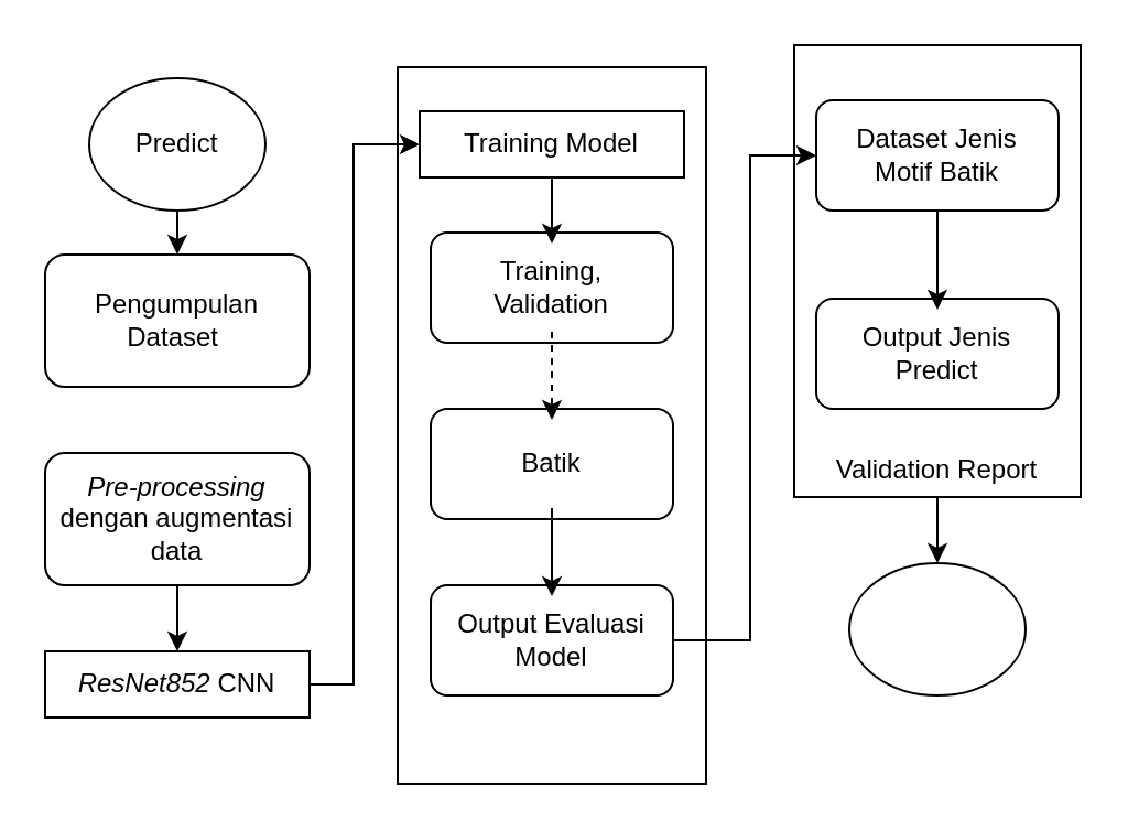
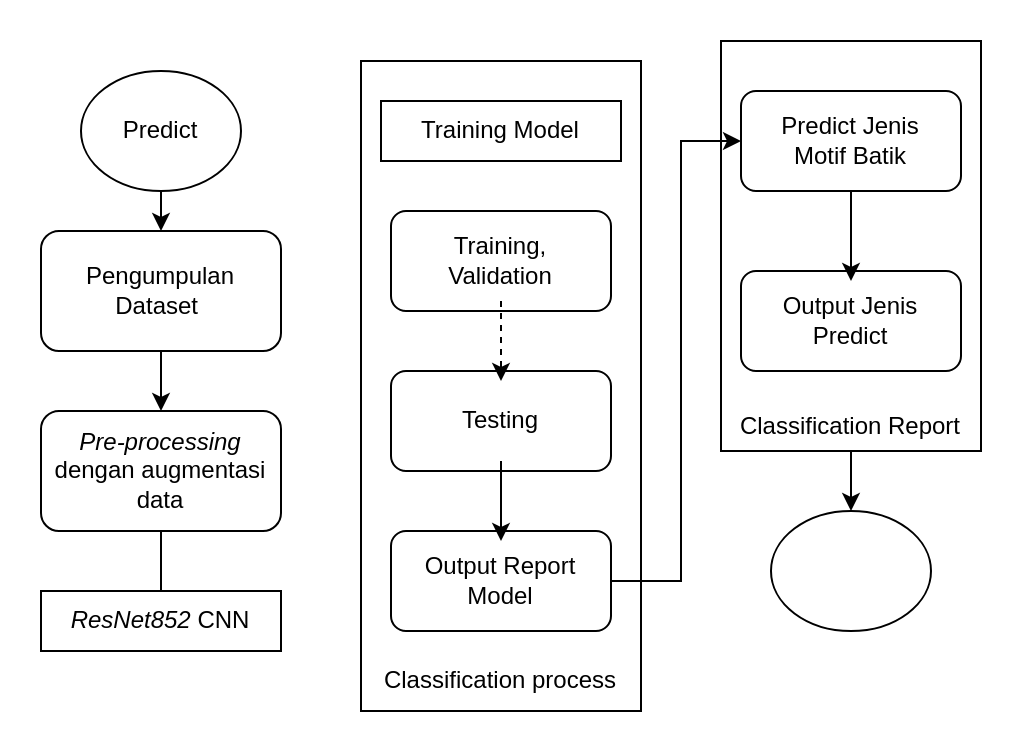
- <mxCell id="23" value="Dataset Jenis Motif Batik" style="text;html=1;strokeColor=none;fillColor=none;align=center;verticalAlign=middle;whiteSpace=wrap;rounded=0;" vertex="1" parent="1"><mxGeometry x="375" y="50" width="100" height="40" as="geometry" /></mxCell>
+ <mxCell id="23" value="Predict Jenis Motif Batik" style="text;html=1;strokeColor=none;fillColor=none;align=center;verticalAlign=middle;whiteSpace=wrap;rounded=0;" vertex="1" parent="1"><mxGeometry x="375" y="50" width="100" height="40" as="geometry" /></mxCell>
- <mxCell id="30" value="" style="edgeStyle=orthogonalEdgeStyle;rounded=0;orthogonalLoop=1;jettySize=auto;html=1;entryX=0.5;entryY=0;entryDx=0;entryDy=0;" edge="1" parent="1" source="15" target="17"><mxGeometry relative="1" as="geometry" /></mxCell>
- <mxCell id="29" value="" style="endArrow=classic;html=1;rounded=0;exitX=1;exitY=0.5;exitDx=0;exitDy=0;entryX=0;entryY=0.5;entryDx=0;entryDy=0;" edge="1" parent="1" source="13" target="15"><mxGeometry width="50" height="50" relative="1" as="geometry"><mxPoint x="-60" y="195" as="sourcePoint" /><mxPoint x="-10" y="145" as="targetPoint" /><Array as="points"><mxPoint x="160" y="310" /><mxPoint x="160" y="65" /></Array></mxGeometry></mxCell>
+ <mxCell id="7" value="" style="edgeStyle=orthogonalEdgeStyle;rounded=0;orthogonalLoop=1;jettySize=auto;html=1;" edge="1" parent="1" source="8" target="11"><mxGeometry relative="1" as="geometry" /></mxCell>
- <mxCell id="19" value="Batik" style="text;html=1;strokeColor=none;fillColor=none;align=center;verticalAlign=middle;whiteSpace=wrap;rounded=0;" vertex="1" parent="1"><mxGeometry x="200" y="190" width="100" height="40" as="geometry" /></mxCell>
+ <mxCell id="19" value="Testing" style="text;html=1;strokeColor=none;fillColor=none;align=center;verticalAlign=middle;whiteSpace=wrap;rounded=0;" vertex="1" parent="1"><mxGeometry x="200" y="190" width="100" height="40" as="geometry" /></mxCell>
- <mxCell id="27" value="Validation Report" style="text;html=1;strokeColor=none;fillColor=none;align=center;verticalAlign=middle;whiteSpace=wrap;rounded=0;" vertex="1" parent="1"><mxGeometry x="360" y="195" width="130" height="35" as="geometry" /></mxCell>
+ <mxCell id="27" value="Classification Report" style="text;html=1;strokeColor=none;fillColor=none;align=center;verticalAlign=middle;whiteSpace=wrap;rounded=0;" vertex="1" parent="1"><mxGeometry x="360" y="195" width="130" height="35" as="geometry" /></mxCell>
- <mxCell id="10" value="" style="edgeStyle=orthogonalEdgeStyle;rounded=0;orthogonalLoop=1;jettySize=auto;html=1;" edge="1" parent="1" source="11" target="13"><mxGeometry relative="1" as="geometry" /></mxCell>
+ <mxCell id="10" value="" style="edgeStyle=orthogonalEdgeStyle;rounded=0;orthogonalLoop=1;jettySize=auto;html=1;endArrow=none;" edge="1" parent="1" source="11" target="13"><mxGeometry relative="1" as="geometry" /></mxCell>
- <mxCell id="21" value="Output Evaluasi Model" style="text;html=1;strokeColor=none;fillColor=none;align=center;verticalAlign=middle;whiteSpace=wrap;rounded=0;" vertex="1" parent="1"><mxGeometry x="200" y="270" width="100" height="40" as="geometry" /></mxCell>
+ <mxCell id="21" value="Output Report Model" style="text;html=1;strokeColor=none;fillColor=none;align=center;verticalAlign=middle;whiteSpace=wrap;rounded=0;" vertex="1" parent="1"><mxGeometry x="200" y="270" width="100" height="40" as="geometry" /></mxCell>
+ <mxCell id="26" value="Classification process" style="text;html=1;strokeColor=none;fillColor=none;align=center;verticalAlign=middle;whiteSpace=wrap;rounded=0;" vertex="1" parent="1"><mxGeometry x="180" y="325" width="140" height="30" as="geometry" /></mxCell>
